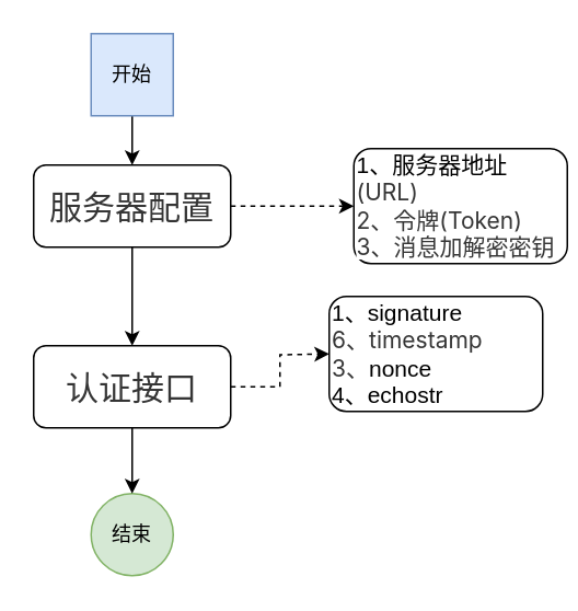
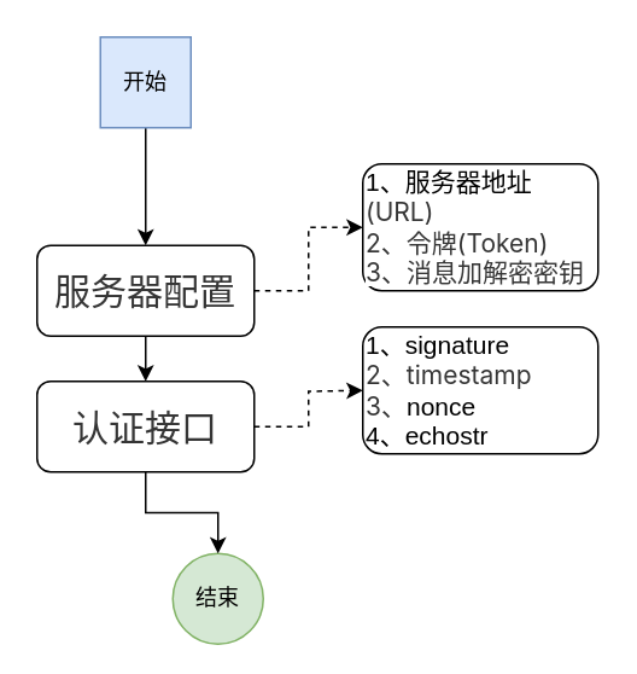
- <mxCell id="4" value="&lt;h3 style=&quot;margin: 0px; padding: 0px; font-size: 20px; font-weight: 400; line-height: 1; color: rgb(53, 53, 53); font-family: mp-quote, -apple-system-font, BlinkMacSystemFont, &amp;quot;Helvetica Neue&amp;quot;, &amp;quot;PingFang SC&amp;quot;, &amp;quot;Hiragino Sans GB&amp;quot;, &amp;quot;Microsoft YaHei UI&amp;quot;, &amp;quot;Microsoft YaHei&amp;quot;, Arial, sans-serif; text-align: start; background-color: rgb(255, 255, 255);&quot; class=&quot;weui-desktop-panel__title&quot;&gt;服务器配置&lt;/h3&gt;" style="rounded=1;whiteSpace=wrap;html=1;fontSize=12;glass=0;strokeWidth=1;shadow=0;" vertex="1" parent="1"><mxGeometry x="20" y="100" width="120" height="50" as="geometry" /></mxCell>
+ <mxCell id="4" value="&lt;h3 style=&quot;margin: 0px; padding: 0px; font-size: 20px; font-weight: 400; line-height: 1; color: rgb(53, 53, 53); font-family: mp-quote, -apple-system-font, BlinkMacSystemFont, &amp;quot;Helvetica Neue&amp;quot;, &amp;quot;PingFang SC&amp;quot;, &amp;quot;Hiragino Sans GB&amp;quot;, &amp;quot;Microsoft YaHei UI&amp;quot;, &amp;quot;Microsoft YaHei&amp;quot;, Arial, sans-serif; text-align: start; background-color: rgb(255, 255, 255);&quot; class=&quot;weui-desktop-panel__title&quot;&gt;服务器配置&lt;/h3&gt;" style="rounded=1;whiteSpace=wrap;html=1;fontSize=12;glass=0;strokeWidth=1;shadow=0;" vertex="1" parent="1"><mxGeometry x="20" y="135" width="120" height="50" as="geometry" /></mxCell>
- <mxCell id="8" value="&lt;font style=&quot;font-size: 14px;&quot;&gt;1、服务器地址&lt;/font&gt;&lt;span style=&quot;margin: 0px; padding: 0px; color: rgb(53, 53, 53); font-family: mp-quote, -apple-system-font, BlinkMacSystemFont, &amp;quot;Helvetica Neue&amp;quot;, &amp;quot;PingFang SC&amp;quot;, &amp;quot;Hiragino Sans GB&amp;quot;, &amp;quot;Microsoft YaHei UI&amp;quot;, &amp;quot;Microsoft YaHei&amp;quot;, Arial, sans-serif; background-color: rgb(255, 255, 255); font-size: 14px;&quot; class=&quot;tips&quot;&gt;&lt;font style=&quot;font-size: 14px;&quot;&gt;(URL)&lt;br&gt;2、令牌(Token)&lt;br&gt;3、消息加解密密钥&lt;/font&gt;&lt;br&gt;&lt;/span&gt;" style="rounded=1;whiteSpace=wrap;html=1;align=left;" vertex="1" parent="1"><mxGeometry x="215" y="90" width="130" height="70" as="geometry" /></mxCell>
+ <mxCell id="8" value="&lt;font style=&quot;font-size: 14px;&quot;&gt;1、服务器地址&lt;/font&gt;&lt;span style=&quot;margin: 0px; padding: 0px; color: rgb(53, 53, 53); font-family: mp-quote, -apple-system-font, BlinkMacSystemFont, &amp;quot;Helvetica Neue&amp;quot;, &amp;quot;PingFang SC&amp;quot;, &amp;quot;Hiragino Sans GB&amp;quot;, &amp;quot;Microsoft YaHei UI&amp;quot;, &amp;quot;Microsoft YaHei&amp;quot;, Arial, sans-serif; background-color: rgb(255, 255, 255); font-size: 14px;&quot; class=&quot;tips&quot;&gt;&lt;font style=&quot;font-size: 14px;&quot;&gt;(URL)&lt;br&gt;2、令牌(Token)&lt;br&gt;3、消息加解密密钥&lt;/font&gt;&lt;br&gt;&lt;/span&gt;" style="rounded=1;whiteSpace=wrap;html=1;align=left;" vertex="1" parent="1"><mxGeometry x="200" y="90" width="130" height="70" as="geometry" /></mxCell>
- <mxCell id="12" value="&lt;font style=&quot;font-size: 14px;&quot;&gt;1、signature&lt;br&gt;&lt;span style=&quot;margin: 0px; padding: 0px; color: rgb(53, 53, 53); font-family: mp-quote, -apple-system-font, BlinkMacSystemFont, &amp;quot;Helvetica Neue&amp;quot;, &amp;quot;PingFang SC&amp;quot;, &amp;quot;Hiragino Sans GB&amp;quot;, &amp;quot;Microsoft YaHei UI&amp;quot;, &amp;quot;Microsoft YaHei&amp;quot;, Arial, sans-serif; background-color: rgb(255, 255, 255);&quot; class=&quot;tips&quot;&gt;6、timestamp&lt;br&gt;3、&lt;/span&gt;nonce&lt;br&gt;4、echostr&lt;/font&gt;" style="rounded=1;whiteSpace=wrap;html=1;align=left;" vertex="1" parent="1"><mxGeometry x="200" y="180" width="130" height="70" as="geometry" /></mxCell>
+ <mxCell id="12" value="&lt;font style=&quot;font-size: 14px;&quot;&gt;1、signature&lt;br&gt;&lt;span style=&quot;margin: 0px; padding: 0px; color: rgb(53, 53, 53); font-family: mp-quote, -apple-system-font, BlinkMacSystemFont, &amp;quot;Helvetica Neue&amp;quot;, &amp;quot;PingFang SC&amp;quot;, &amp;quot;Hiragino Sans GB&amp;quot;, &amp;quot;Microsoft YaHei UI&amp;quot;, &amp;quot;Microsoft YaHei&amp;quot;, Arial, sans-serif; background-color: rgb(255, 255, 255);&quot; class=&quot;tips&quot;&gt;2、timestamp&lt;br&gt;3、&lt;/span&gt;nonce&lt;br&gt;4、echostr&lt;/font&gt;" style="rounded=1;whiteSpace=wrap;html=1;align=left;" vertex="1" parent="1"><mxGeometry x="200" y="180" width="130" height="70" as="geometry" /></mxCell>
- <mxCell id="7" value="结束" style="ellipse;whiteSpace=wrap;html=1;aspect=fixed;fillColor=#d5e8d4;strokeColor=#82b366;" vertex="1" parent="1"><mxGeometry x="55" y="300" width="50" height="50" as="geometry" /></mxCell>
+ <mxCell id="7" value="结束" style="ellipse;whiteSpace=wrap;html=1;aspect=fixed;fillColor=#d5e8d4;strokeColor=#82b366;" vertex="1" parent="1"><mxGeometry x="95" y="305" width="50" height="50" as="geometry" /></mxCell>
